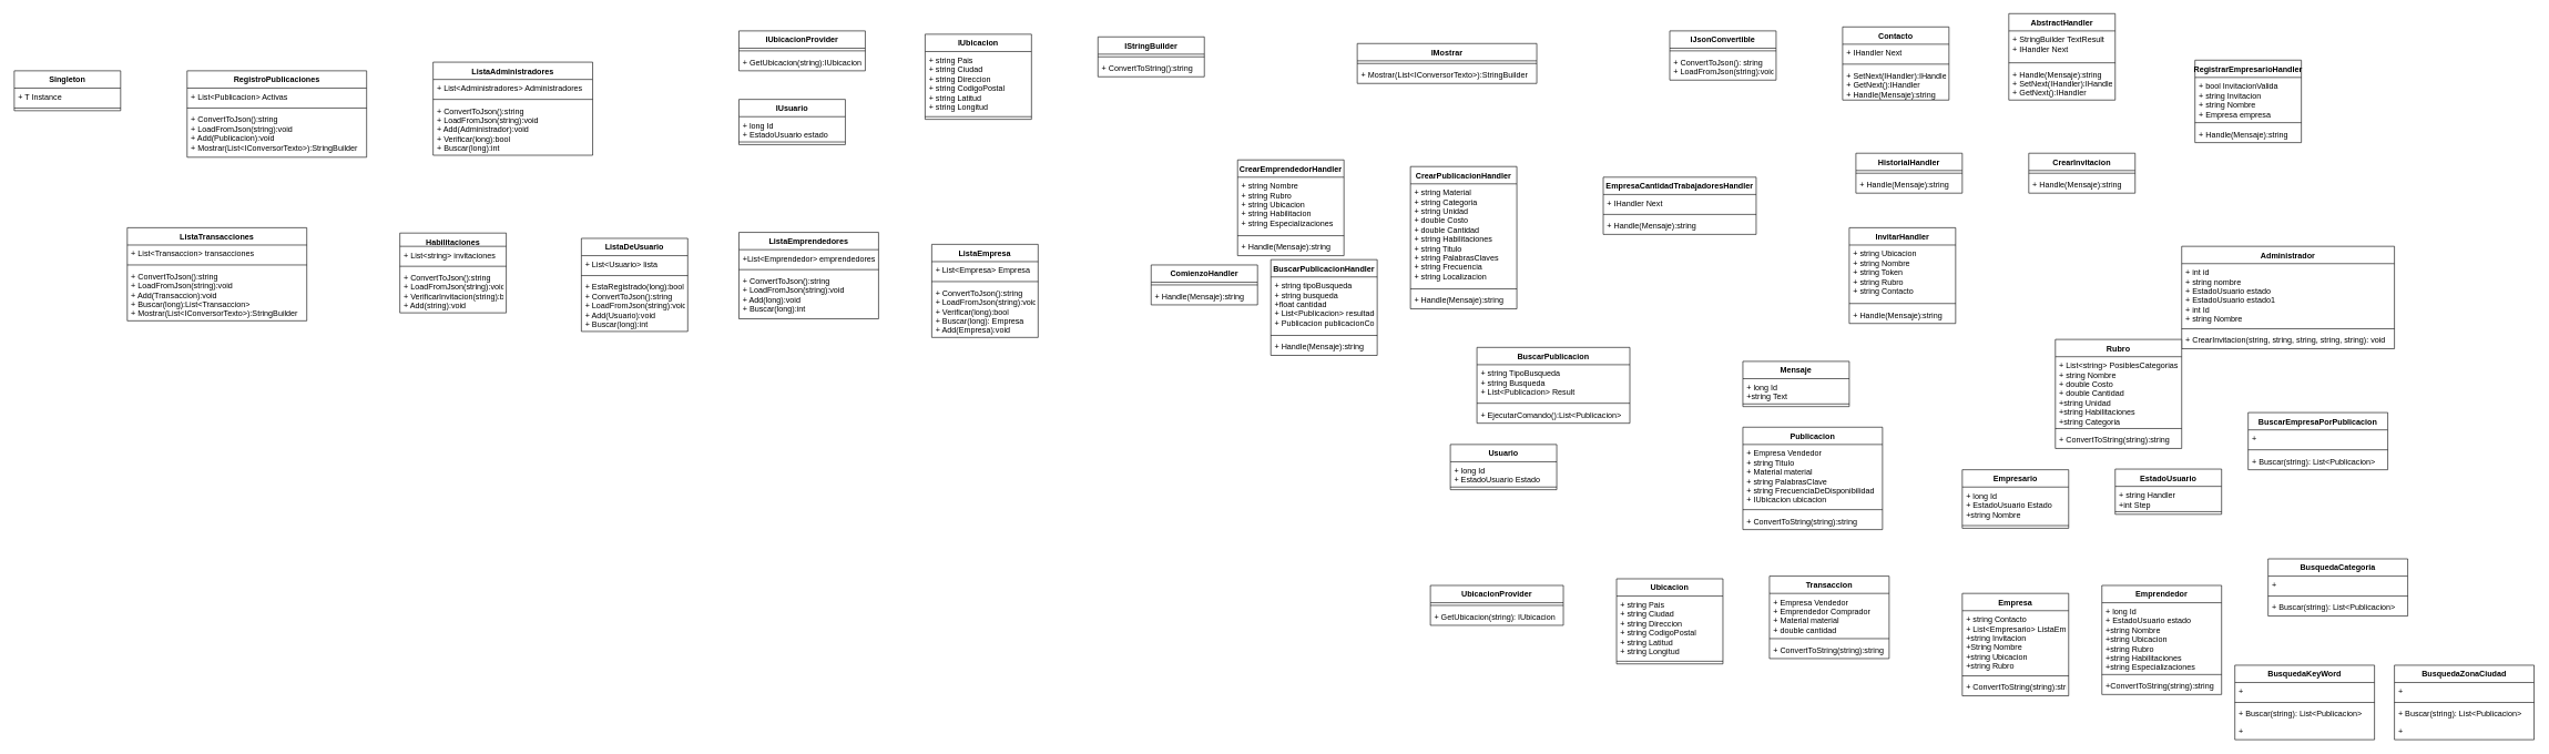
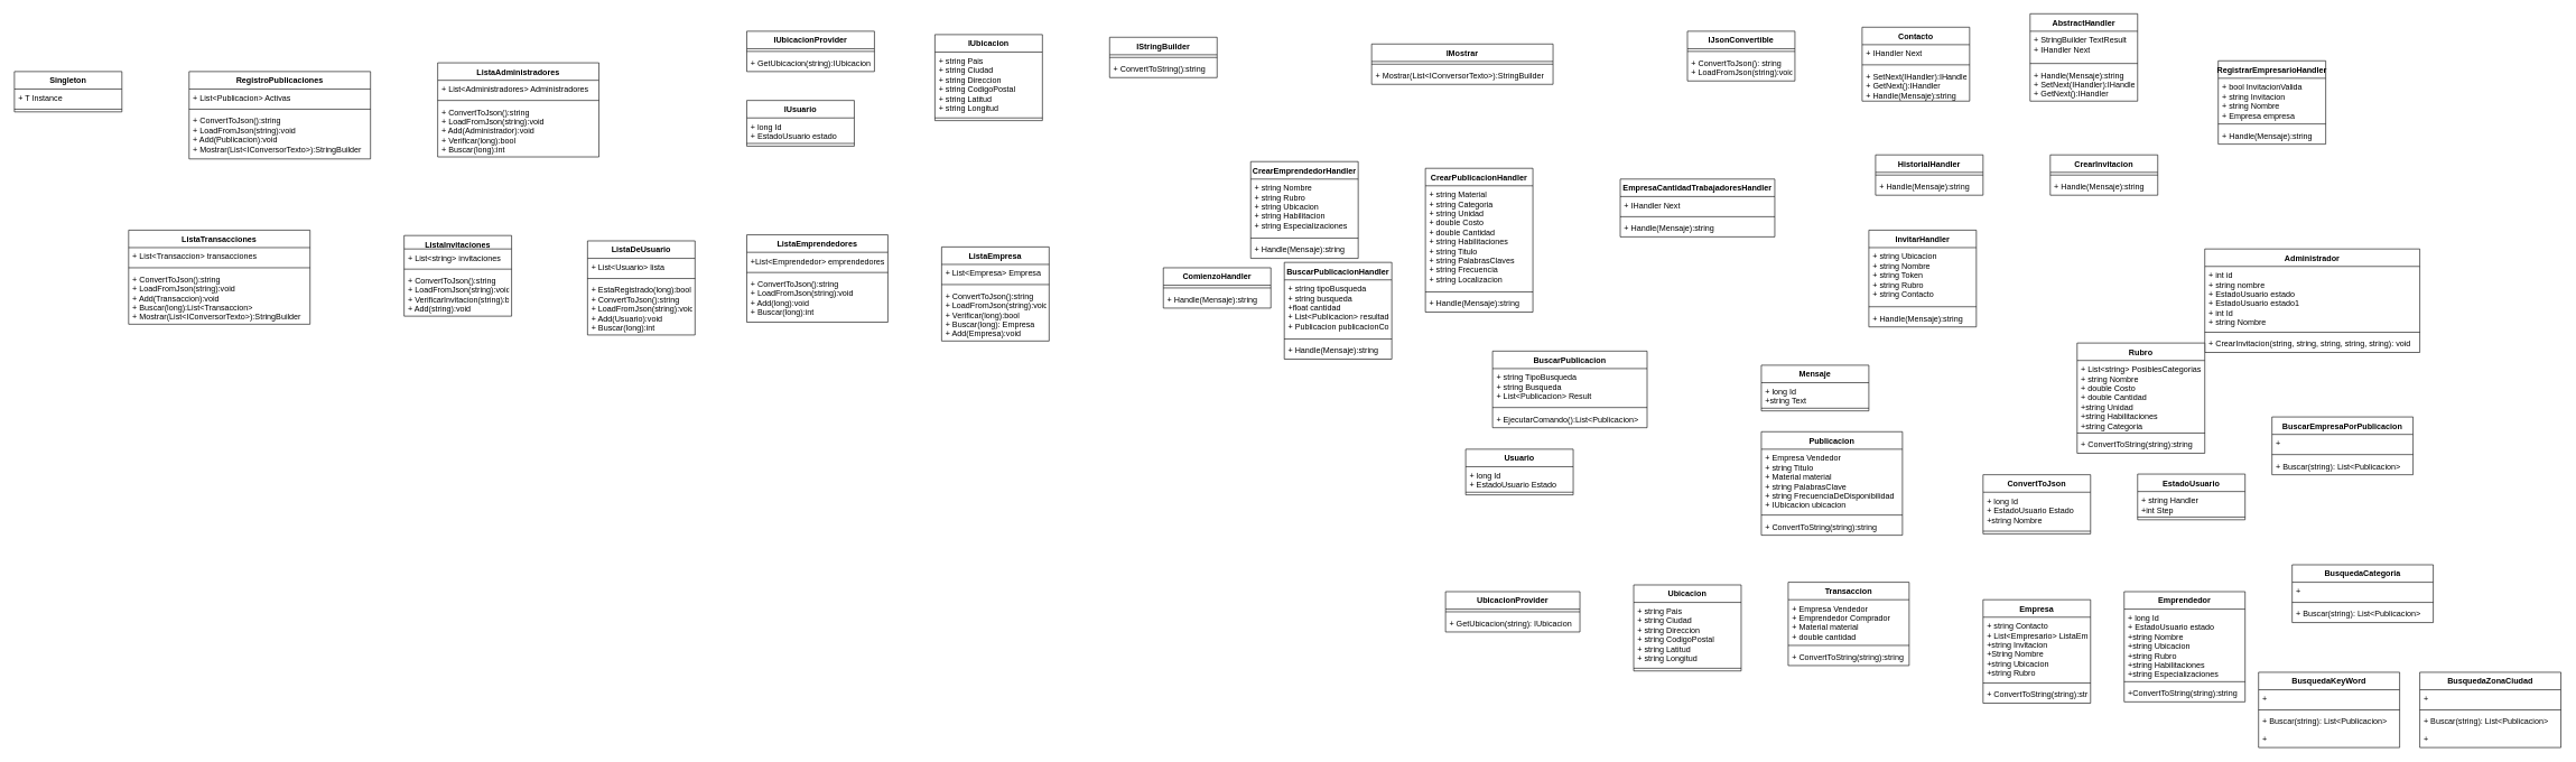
- <mxCell id="141" value="Habilitaciones" style="swimlane;fontStyle=1;align=center;verticalAlign=top;childLayout=stackLayout;horizontal=1;startSize=20;horizontalStack=0;resizeParent=1;resizeParentMax=0;resizeLast=0;collapsible=1;marginBottom=0;" vertex="1" parent="1"><mxGeometry x="600" y="350" width="160" height="120" as="geometry" /></mxCell>
+ <mxCell id="141" value="ListaInvitaciones" style="swimlane;fontStyle=1;align=center;verticalAlign=top;childLayout=stackLayout;horizontal=1;startSize=20;horizontalStack=0;resizeParent=1;resizeParentMax=0;resizeLast=0;collapsible=1;marginBottom=0;" vertex="1" parent="1"><mxGeometry x="600" y="350" width="160" height="120" as="geometry" /></mxCell>
- <mxCell id="32" value="Empresario" style="swimlane;fontStyle=1;align=center;verticalAlign=top;childLayout=stackLayout;horizontal=1;startSize=26;horizontalStack=0;resizeParent=1;resizeParentMax=0;resizeLast=0;collapsible=1;marginBottom=0;" parent="1" vertex="1"><mxGeometry x="2950" y="706" width="160" height="88" as="geometry" /></mxCell>
+ <mxCell id="32" value="ConvertToJson" style="swimlane;fontStyle=1;align=center;verticalAlign=top;childLayout=stackLayout;horizontal=1;startSize=26;horizontalStack=0;resizeParent=1;resizeParentMax=0;resizeLast=0;collapsible=1;marginBottom=0;" parent="1" vertex="1"><mxGeometry x="2950" y="706" width="160" height="88" as="geometry" /></mxCell>
